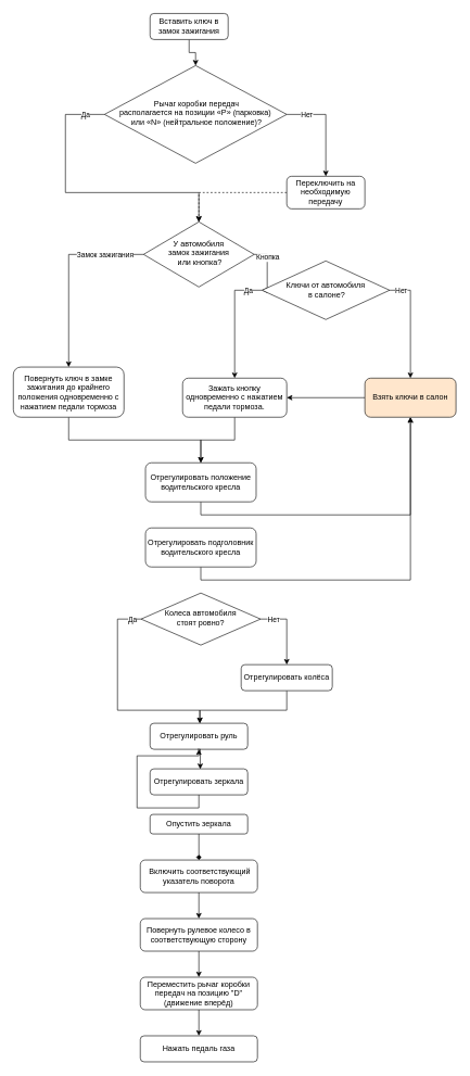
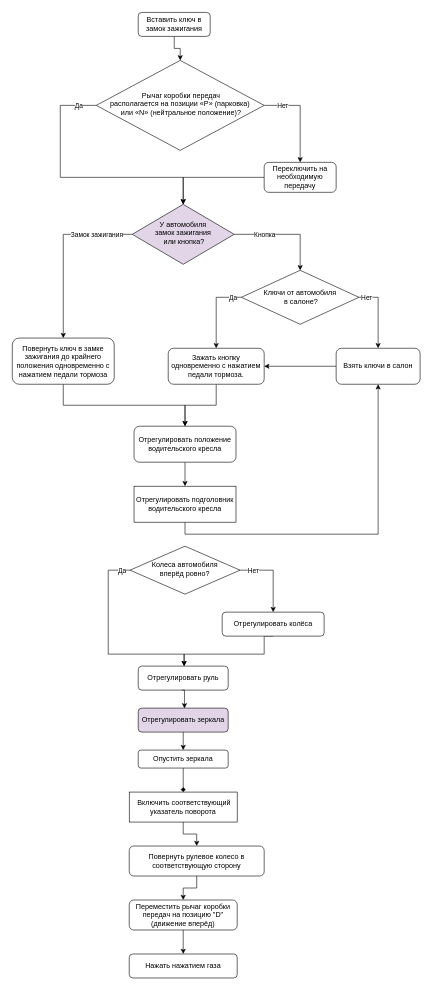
- <mxCell id="9" style="edgeStyle=orthogonalEdgeStyle;rounded=0;orthogonalLoop=1;jettySize=auto;html=1;exitX=0;exitY=0.5;exitDx=0;exitDy=0;entryX=0.5;entryY=0;entryDx=0;entryDy=0;dashed=1;" edge="1" parent="1" source="10" target="15"><mxGeometry relative="1" as="geometry" /></mxCell>
+ <mxCell id="9" style="edgeStyle=orthogonalEdgeStyle;rounded=0;orthogonalLoop=1;jettySize=auto;html=1;exitX=0;exitY=0.5;exitDx=0;exitDy=0;entryX=0.5;entryY=0;entryDx=0;entryDy=0;" edge="1" parent="1" source="10" target="15"><mxGeometry relative="1" as="geometry" /></mxCell>
- <mxCell id="15" value="У автомобиля &lt;br&gt;замок зажигания&lt;br&gt;&amp;nbsp;или кнопка?" style="rhombus;whiteSpace=wrap;html=1;shadow=0;fontFamily=Helvetica;fontSize=12;align=center;strokeWidth=1;spacing=6;spacingTop=-4;" vertex="1" parent="1"><mxGeometry x="220" y="340" width="170" height="100" as="geometry" /></mxCell>
+ <mxCell id="15" value="У автомобиля &lt;br&gt;замок зажигания&lt;br&gt;&amp;nbsp;или кнопка?" style="rhombus;whiteSpace=wrap;html=1;shadow=0;fontFamily=Helvetica;fontSize=12;align=center;strokeWidth=1;spacing=6;spacingTop=-4;fillColor=#e1d5e7;" vertex="1" parent="1"><mxGeometry x="220" y="340" width="170" height="100" as="geometry" /></mxCell>
- <mxCell id="22" value="Ключи от автомобиля&lt;br&gt;&amp;nbsp;в салоне?" style="rhombus;whiteSpace=wrap;html=1;" vertex="1" parent="1"><mxGeometry x="402" y="400" width="196" height="90" as="geometry" /></mxCell>
+ <mxCell id="22" value="Ключи от автомобиля&lt;br&gt;&amp;nbsp;в салоне?" style="rhombus;whiteSpace=wrap;html=1;" vertex="1" parent="1"><mxGeometry x="402" y="450" width="196" height="90" as="geometry" /></mxCell>
- <mxCell id="26" value="Взять ключи в салон" style="rounded=1;whiteSpace=wrap;html=1;fontSize=12;glass=0;strokeWidth=1;shadow=0;fillColor=#ffe6cc;" vertex="1" parent="1"><mxGeometry x="560" y="580" width="140" height="60" as="geometry" /></mxCell>
+ <mxCell id="26" value="Взять ключи в салон" style="rounded=1;whiteSpace=wrap;html=1;fontSize=12;glass=0;strokeWidth=1;shadow=0;" vertex="1" parent="1"><mxGeometry x="560" y="580" width="140" height="60" as="geometry" /></mxCell>
- <mxCell id="27" style="edgeStyle=orthogonalEdgeStyle;rounded=0;orthogonalLoop=1;jettySize=auto;html=1;exitX=0.5;exitY=1;exitDx=0;exitDy=0;" edge="1" parent="1" source="28" target="26"><mxGeometry relative="1" as="geometry" /></mxCell>
+ <mxCell id="27" style="edgeStyle=orthogonalEdgeStyle;rounded=0;orthogonalLoop=1;jettySize=auto;html=1;exitX=0.5;exitY=1;exitDx=0;exitDy=0;entryX=0.5;entryY=0;entryDx=0;entryDy=0;" edge="1" parent="1" source="28" target="30"><mxGeometry relative="1" as="geometry" /></mxCell>
- <mxCell id="30" value="Отрегулировать подголовник водительского кресла" style="rounded=1;whiteSpace=wrap;html=1;fontSize=12;glass=0;strokeWidth=1;shadow=0;" vertex="1" parent="1"><mxGeometry x="223" y="810" width="170" height="60" as="geometry" /></mxCell>
+ <mxCell id="30" value="Отрегулировать подголовник водительского кресла" style="whiteSpace=wrap;html=1;fontSize=12;glass=0;strokeWidth=1;shadow=0;rounded=0;" vertex="1" parent="1"><mxGeometry x="223" y="810" width="170" height="60" as="geometry" /></mxCell>
- <mxCell id="35" value="Колеса автомобиля &lt;br&gt;стоят ровно?" style="rhombus;whiteSpace=wrap;html=1;shadow=0;fontFamily=Helvetica;fontSize=12;align=center;strokeWidth=1;spacing=6;spacingTop=-4;" vertex="1" parent="1"><mxGeometry x="216.25" y="910" width="183.5" height="80" as="geometry" /></mxCell>
+ <mxCell id="35" value="Колеса автомобиля &lt;br&gt;вперёд ровно?" style="rhombus;whiteSpace=wrap;html=1;shadow=0;fontFamily=Helvetica;fontSize=12;align=center;strokeWidth=1;spacing=6;spacingTop=-4;" vertex="1" parent="1"><mxGeometry x="216.25" y="910" width="183.5" height="80" as="geometry" /></mxCell>
- <mxCell id="37" value="Отрегулировать колёса" style="rounded=1;whiteSpace=wrap;html=1;fontSize=12;glass=0;strokeWidth=1;shadow=0;" vertex="1" parent="1"><mxGeometry x="370" y="1020" width="140" height="40" as="geometry" /></mxCell>
+ <mxCell id="37" value="Отрегулировать колёса" style="rounded=1;whiteSpace=wrap;html=1;fontSize=12;glass=0;strokeWidth=1;shadow=0;" vertex="1" parent="1"><mxGeometry x="370" y="1020" width="170" height="40" as="geometry" /></mxCell>
- <mxCell id="40" value="Отрегулировать зеркала" style="rounded=1;whiteSpace=wrap;html=1;fontSize=12;glass=0;strokeWidth=1;shadow=0;" vertex="1" parent="1"><mxGeometry x="230" y="1180" width="150" height="40" as="geometry" /></mxCell>
+ <mxCell id="40" value="Отрегулировать зеркала" style="rounded=1;whiteSpace=wrap;html=1;fontSize=12;glass=0;strokeWidth=1;shadow=0;fillColor=#e1d5e7;" vertex="1" parent="1"><mxGeometry x="230" y="1180" width="150" height="40" as="geometry" /></mxCell>
- <mxCell id="39" style="edgeStyle=orthogonalEdgeStyle;rounded=0;orthogonalLoop=1;jettySize=auto;html=1;exitX=0.5;exitY=1;exitDx=0;exitDy=0;" edge="1" parent="1" source="40" target="38"><mxGeometry relative="1" as="geometry" /></mxCell>
+ <mxCell id="39" style="edgeStyle=orthogonalEdgeStyle;rounded=0;orthogonalLoop=1;jettySize=auto;html=1;exitX=0.5;exitY=1;exitDx=0;exitDy=0;entryX=0.5;entryY=0;entryDx=0;entryDy=0;" edge="1" parent="1" source="40" target="43"><mxGeometry relative="1" as="geometry" /></mxCell>
- <mxCell id="45" value="&amp;nbsp;Включить соответствующий указатель поворота" style="rounded=1;whiteSpace=wrap;html=1;fontSize=12;glass=0;strokeWidth=1;shadow=0;" vertex="1" parent="1"><mxGeometry x="215" y="1320" width="180" height="50" as="geometry" /></mxCell>
+ <mxCell id="45" value="&amp;nbsp;Включить соответствующий указатель поворота" style="whiteSpace=wrap;html=1;fontSize=12;glass=0;strokeWidth=1;shadow=0;rounded=0;" vertex="1" parent="1"><mxGeometry x="215" y="1320" width="180" height="50" as="geometry" /></mxCell>
- <mxCell id="47" value="Повернуть рулевое колесо в соответствующую сторону" style="rounded=1;whiteSpace=wrap;html=1;fontSize=12;glass=0;strokeWidth=1;shadow=0;" vertex="1" parent="1"><mxGeometry x="215" y="1410" width="180" height="50" as="geometry" /></mxCell>
+ <mxCell id="47" value="Повернуть рулевое колесо в соответствующую сторону" style="rounded=1;whiteSpace=wrap;html=1;fontSize=12;glass=0;strokeWidth=1;shadow=0;" vertex="1" parent="1"><mxGeometry x="215" y="1410" width="225" height="50" as="geometry" /></mxCell>
- <mxCell id="50" value="Нажать педаль газа" style="rounded=1;whiteSpace=wrap;html=1;fontSize=12;glass=0;strokeWidth=1;shadow=0;" vertex="1" parent="1"><mxGeometry x="215" y="1590" width="180" height="40" as="geometry" /></mxCell>
+ <mxCell id="50" value="Нажать нажатием газа" style="rounded=1;whiteSpace=wrap;html=1;fontSize=12;glass=0;strokeWidth=1;shadow=0;" vertex="1" parent="1"><mxGeometry x="215" y="1590" width="180" height="40" as="geometry" /></mxCell>
